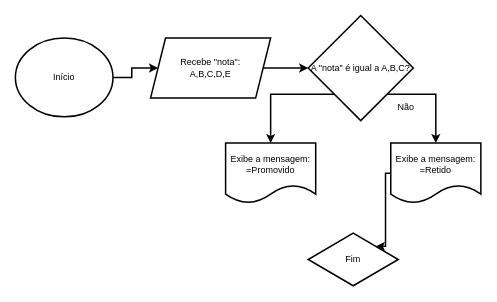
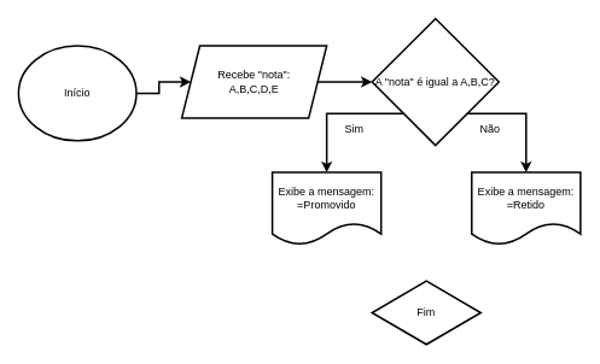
+ <mxCell id="12" value="Sim" style="text;html=1;align=center;verticalAlign=middle;resizable=0;points=[];autosize=1;strokeColor=none;fillColor=none;" parent="1" vertex="1"><mxGeometry x="370" y="128" width="40" height="30" as="geometry" /></mxCell>
- <mxCell id="10" style="edgeStyle=orthogonalEdgeStyle;rounded=0;orthogonalLoop=1;jettySize=auto;html=1;exitX=0;exitY=0.5;exitDx=0;exitDy=0;entryX=1;entryY=0;entryDx=0;entryDy=0;strokeWidth=2;" parent="1" source="11" target="14" edge="1"><mxGeometry relative="1" as="geometry"><Array as="points"><mxPoint x="513" y="230" /></Array></mxGeometry></mxCell>
